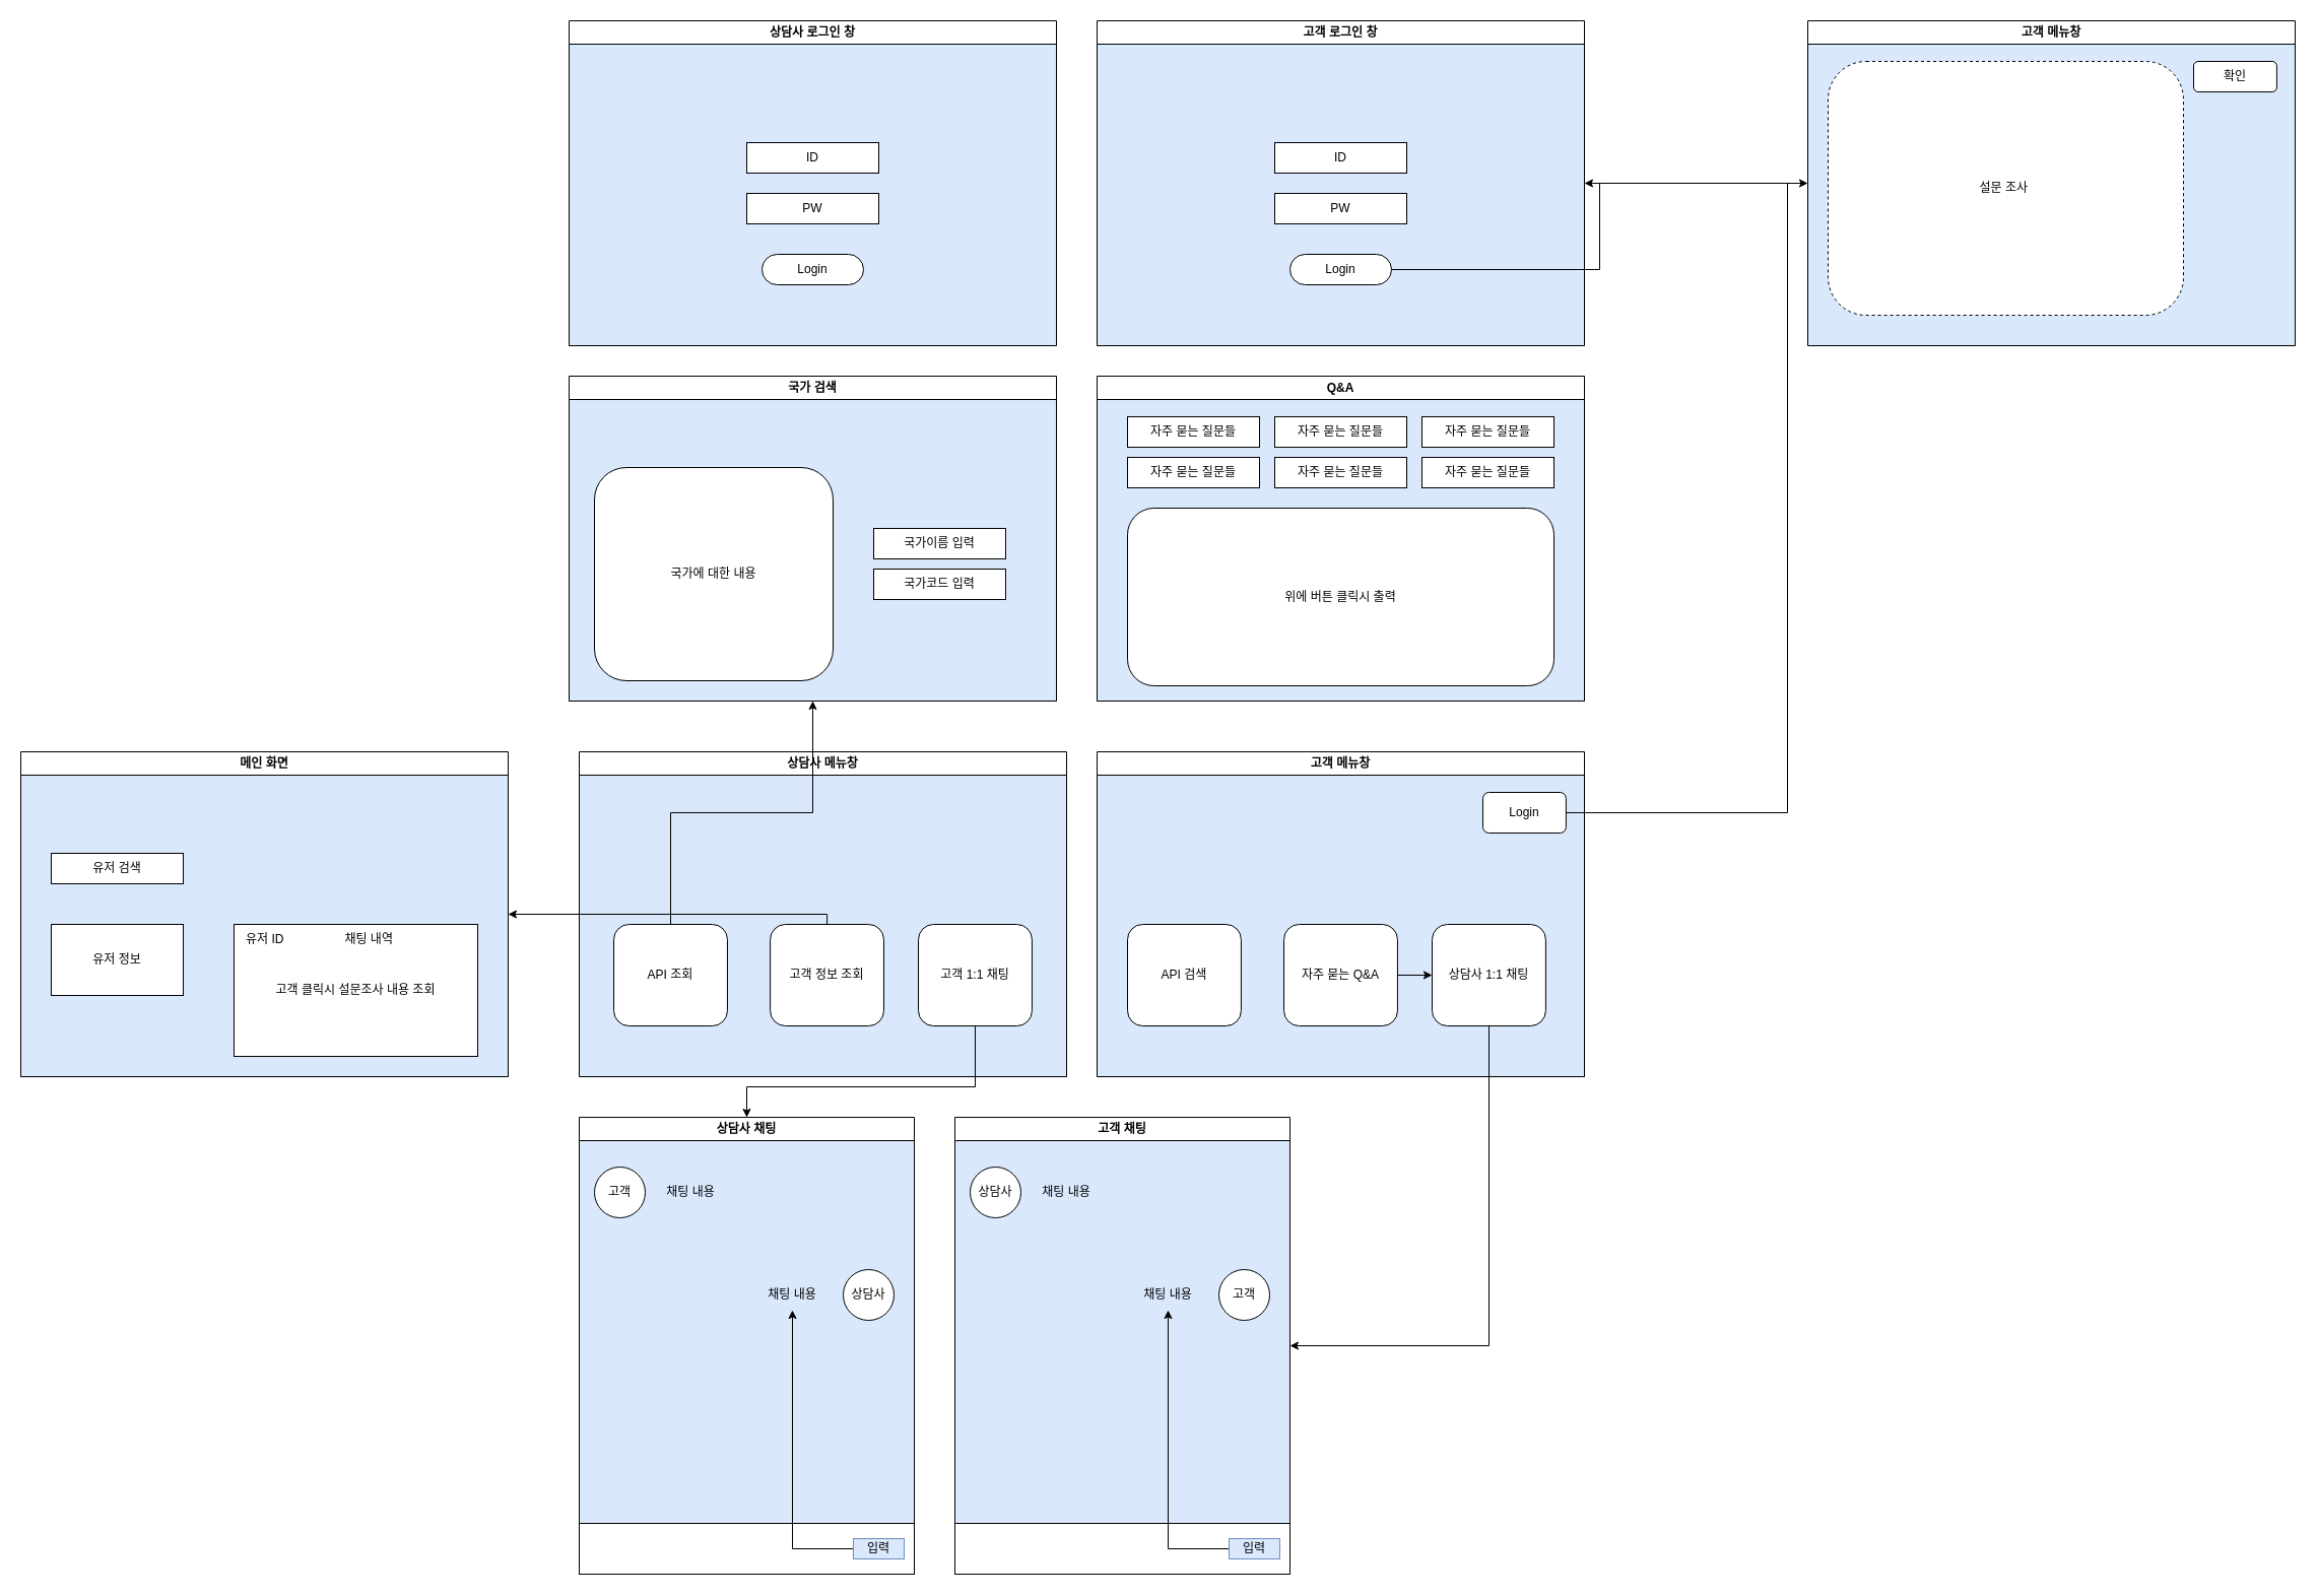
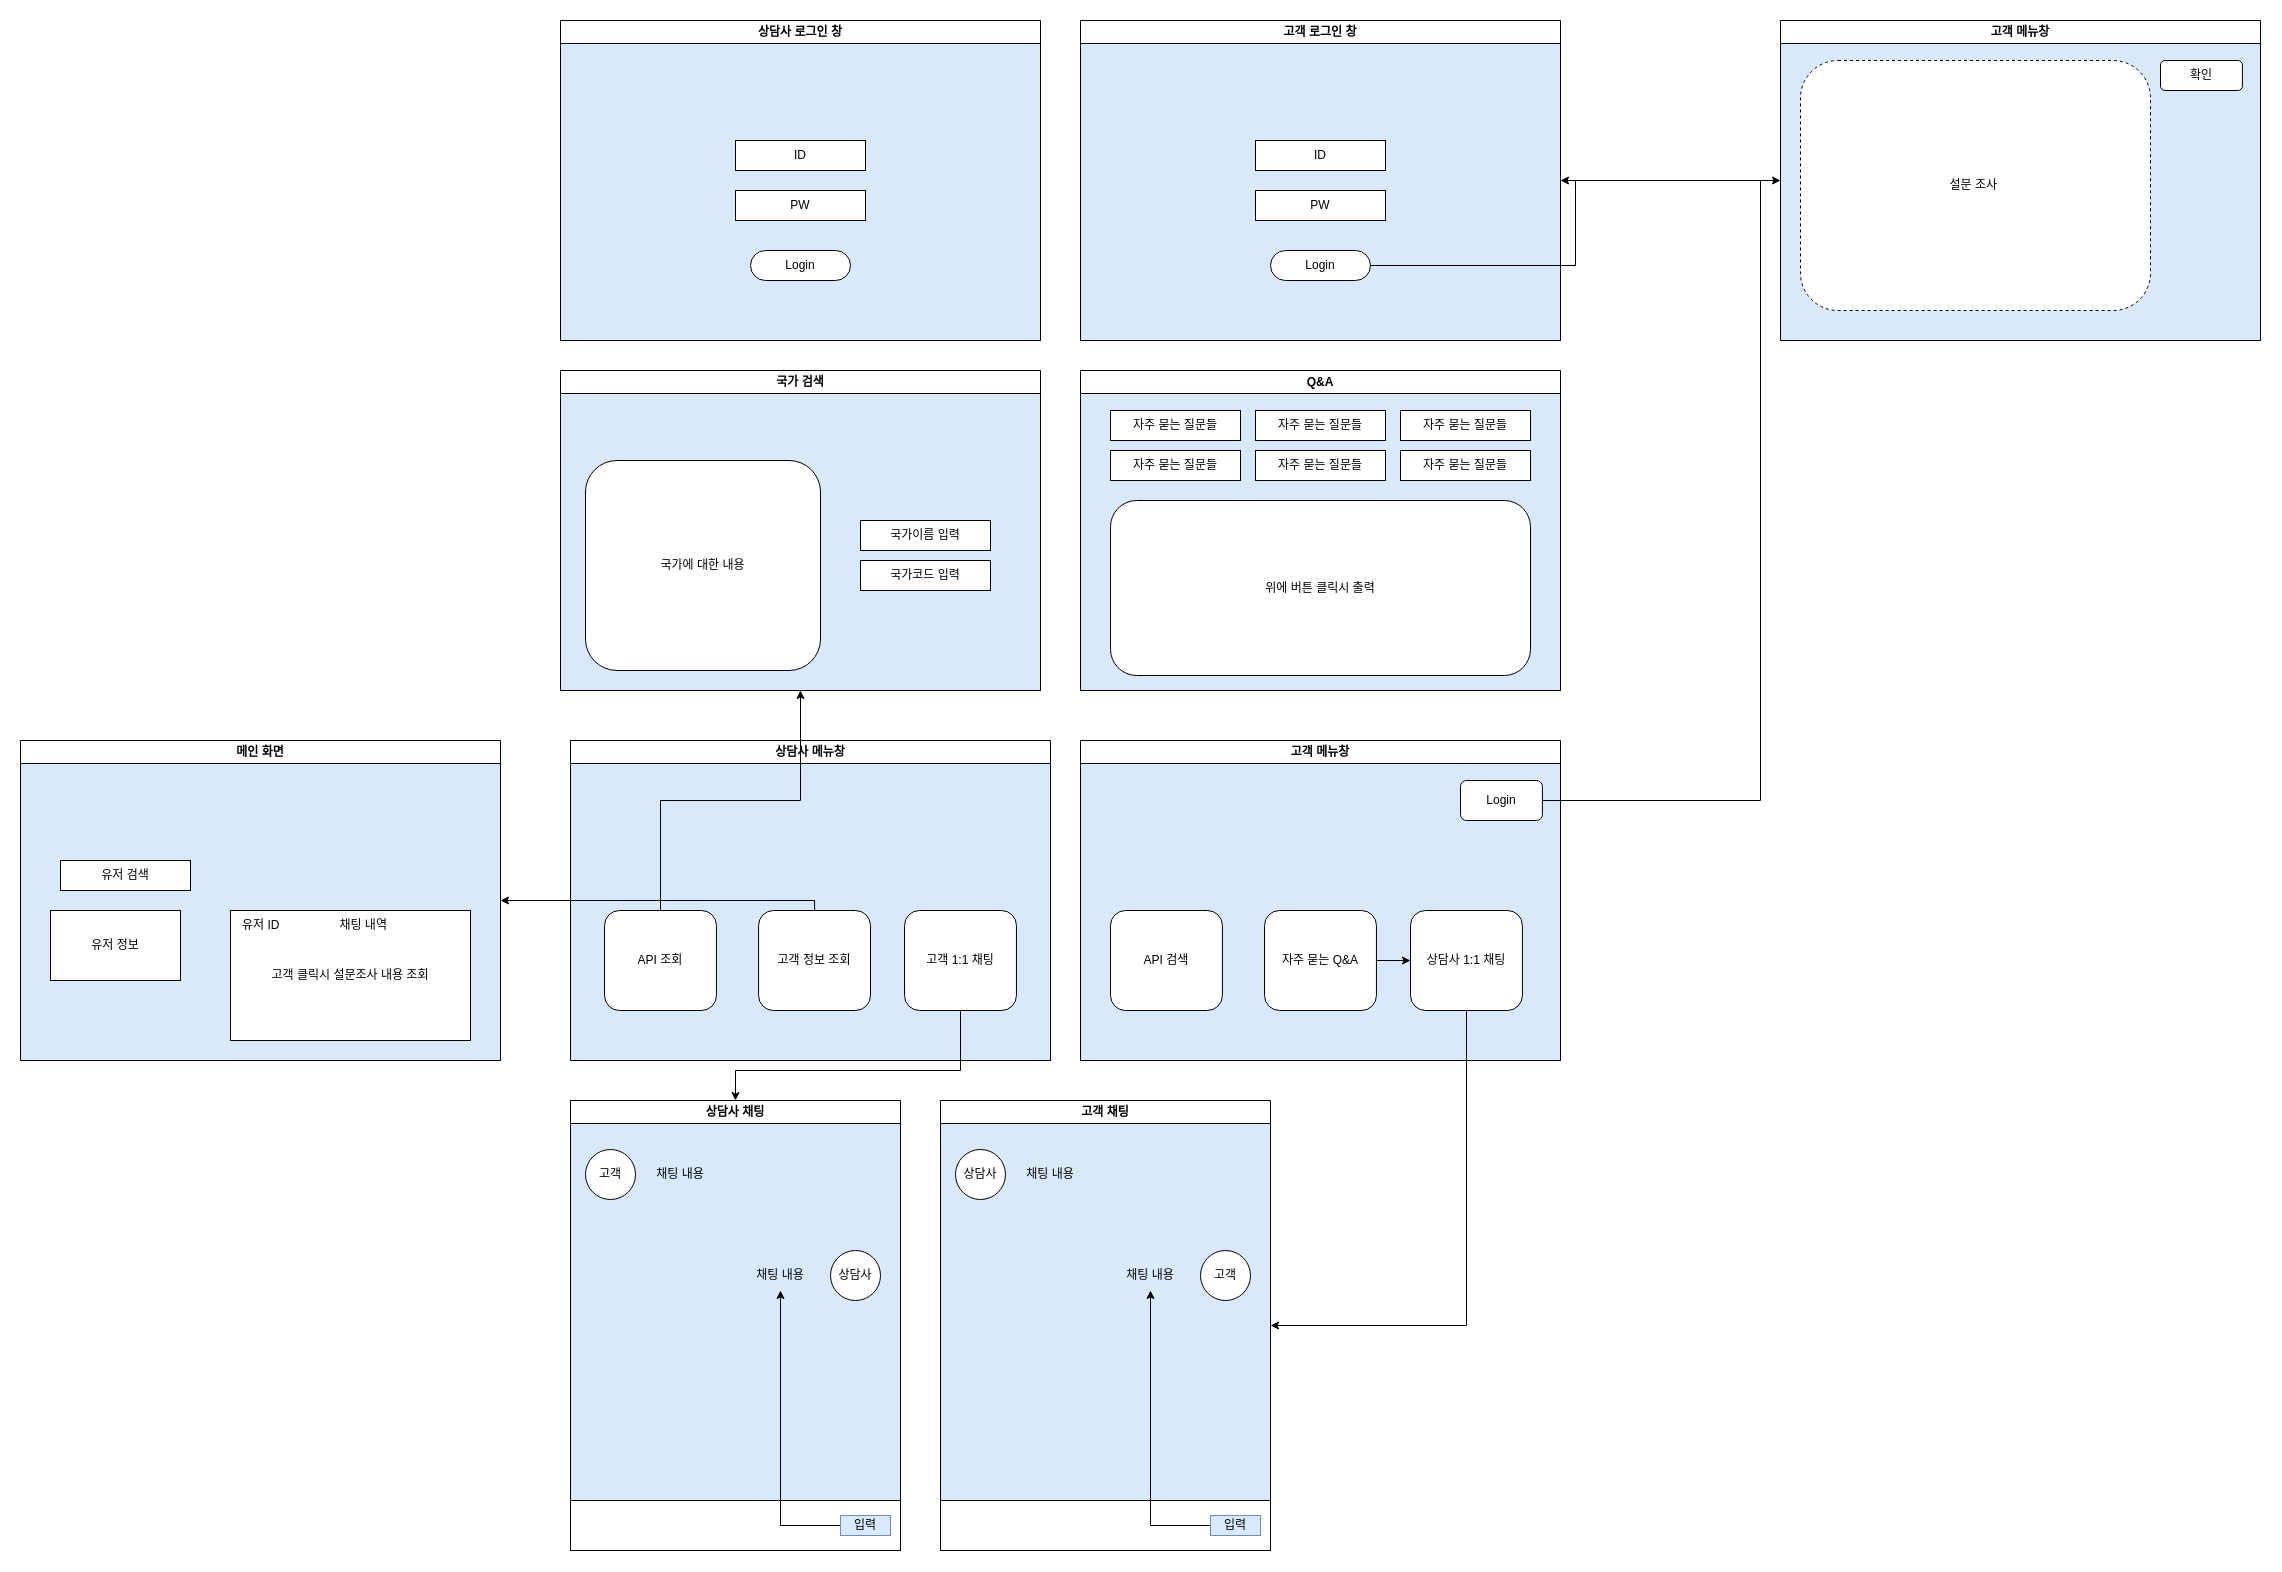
- <mxCell id="18" value="유저 검색" style="rounded=0;whiteSpace=wrap;html=1;" vertex="1" parent="14"><mxGeometry x="30" y="100" width="130" height="30" as="geometry" /></mxCell>
+ <mxCell id="18" value="유저 검색" style="rounded=0;whiteSpace=wrap;html=1;" vertex="1" parent="14"><mxGeometry x="40" y="120" width="130" height="30" as="geometry" /></mxCell>
